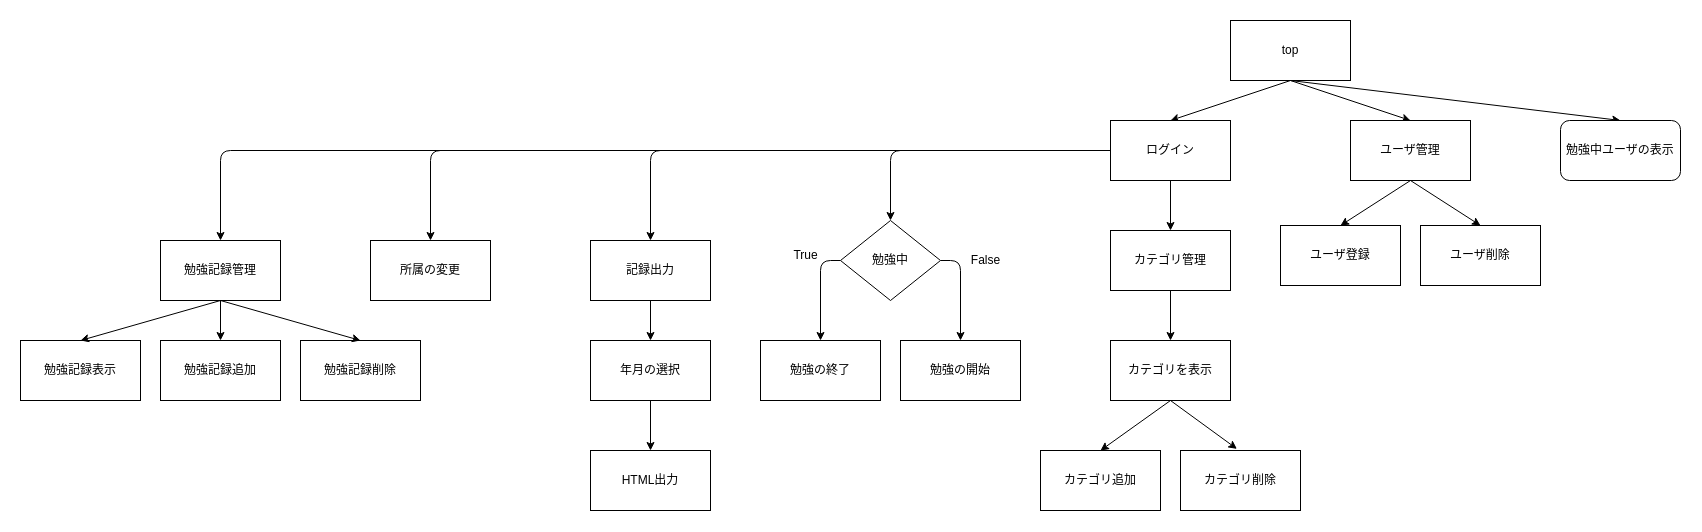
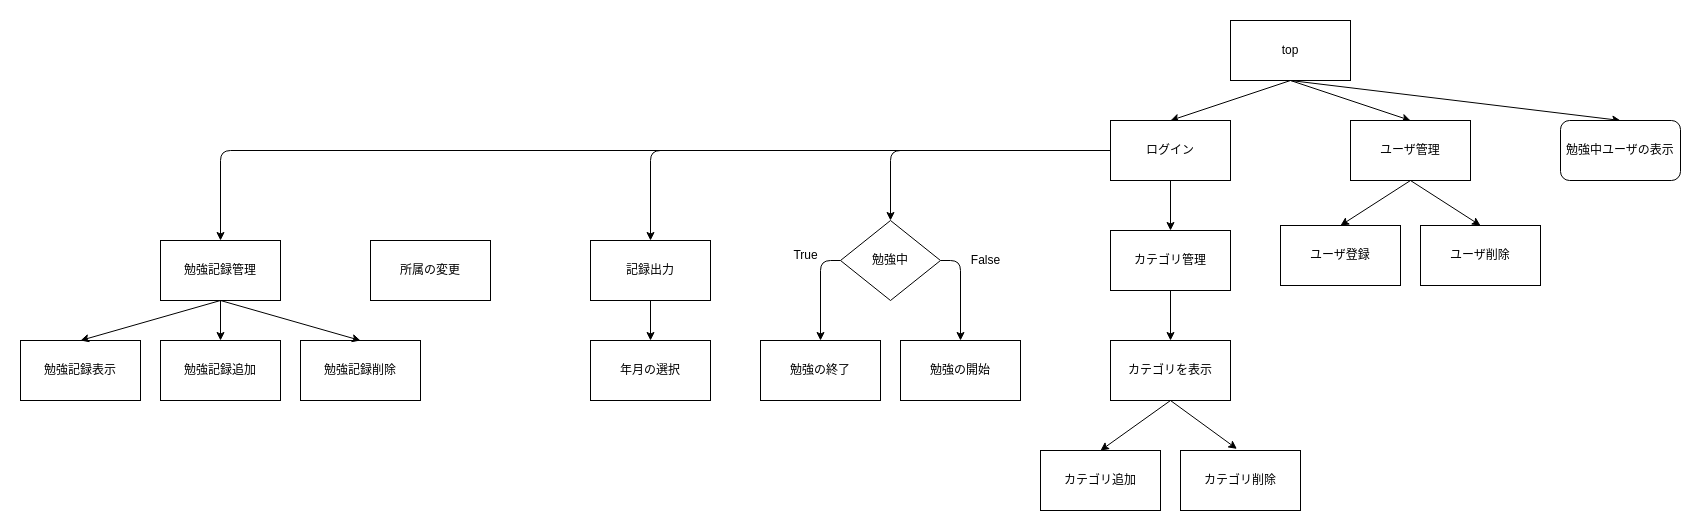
- <mxCell id="9" style="edgeStyle=none;html=1;exitX=0;exitY=0.5;exitDx=0;exitDy=0;entryX=0.5;entryY=0;entryDx=0;entryDy=0;" parent="1" source="10" target="34" edge="1"><mxGeometry relative="1" as="geometry"><Array as="points"><mxPoint x="430" y="150" /></Array></mxGeometry></mxCell>
- <mxCell id="44" value="" style="endArrow=classic;html=1;exitX=0.5;exitY=1;exitDx=0;exitDy=0;entryX=0.5;entryY=0;entryDx=0;entryDy=0;" edge="1" parent="1" source="33" target="43"><mxGeometry width="50" height="50" relative="1" as="geometry"><mxPoint x="770" y="460" as="sourcePoint" /><mxPoint x="820" y="410" as="targetPoint" /></mxGeometry></mxCell>
- <mxCell id="43" value="HTML出力" style="rounded=0;whiteSpace=wrap;html=1;" vertex="1" parent="1"><mxGeometry x="590" y="450" width="120" height="60" as="geometry" /></mxCell>
